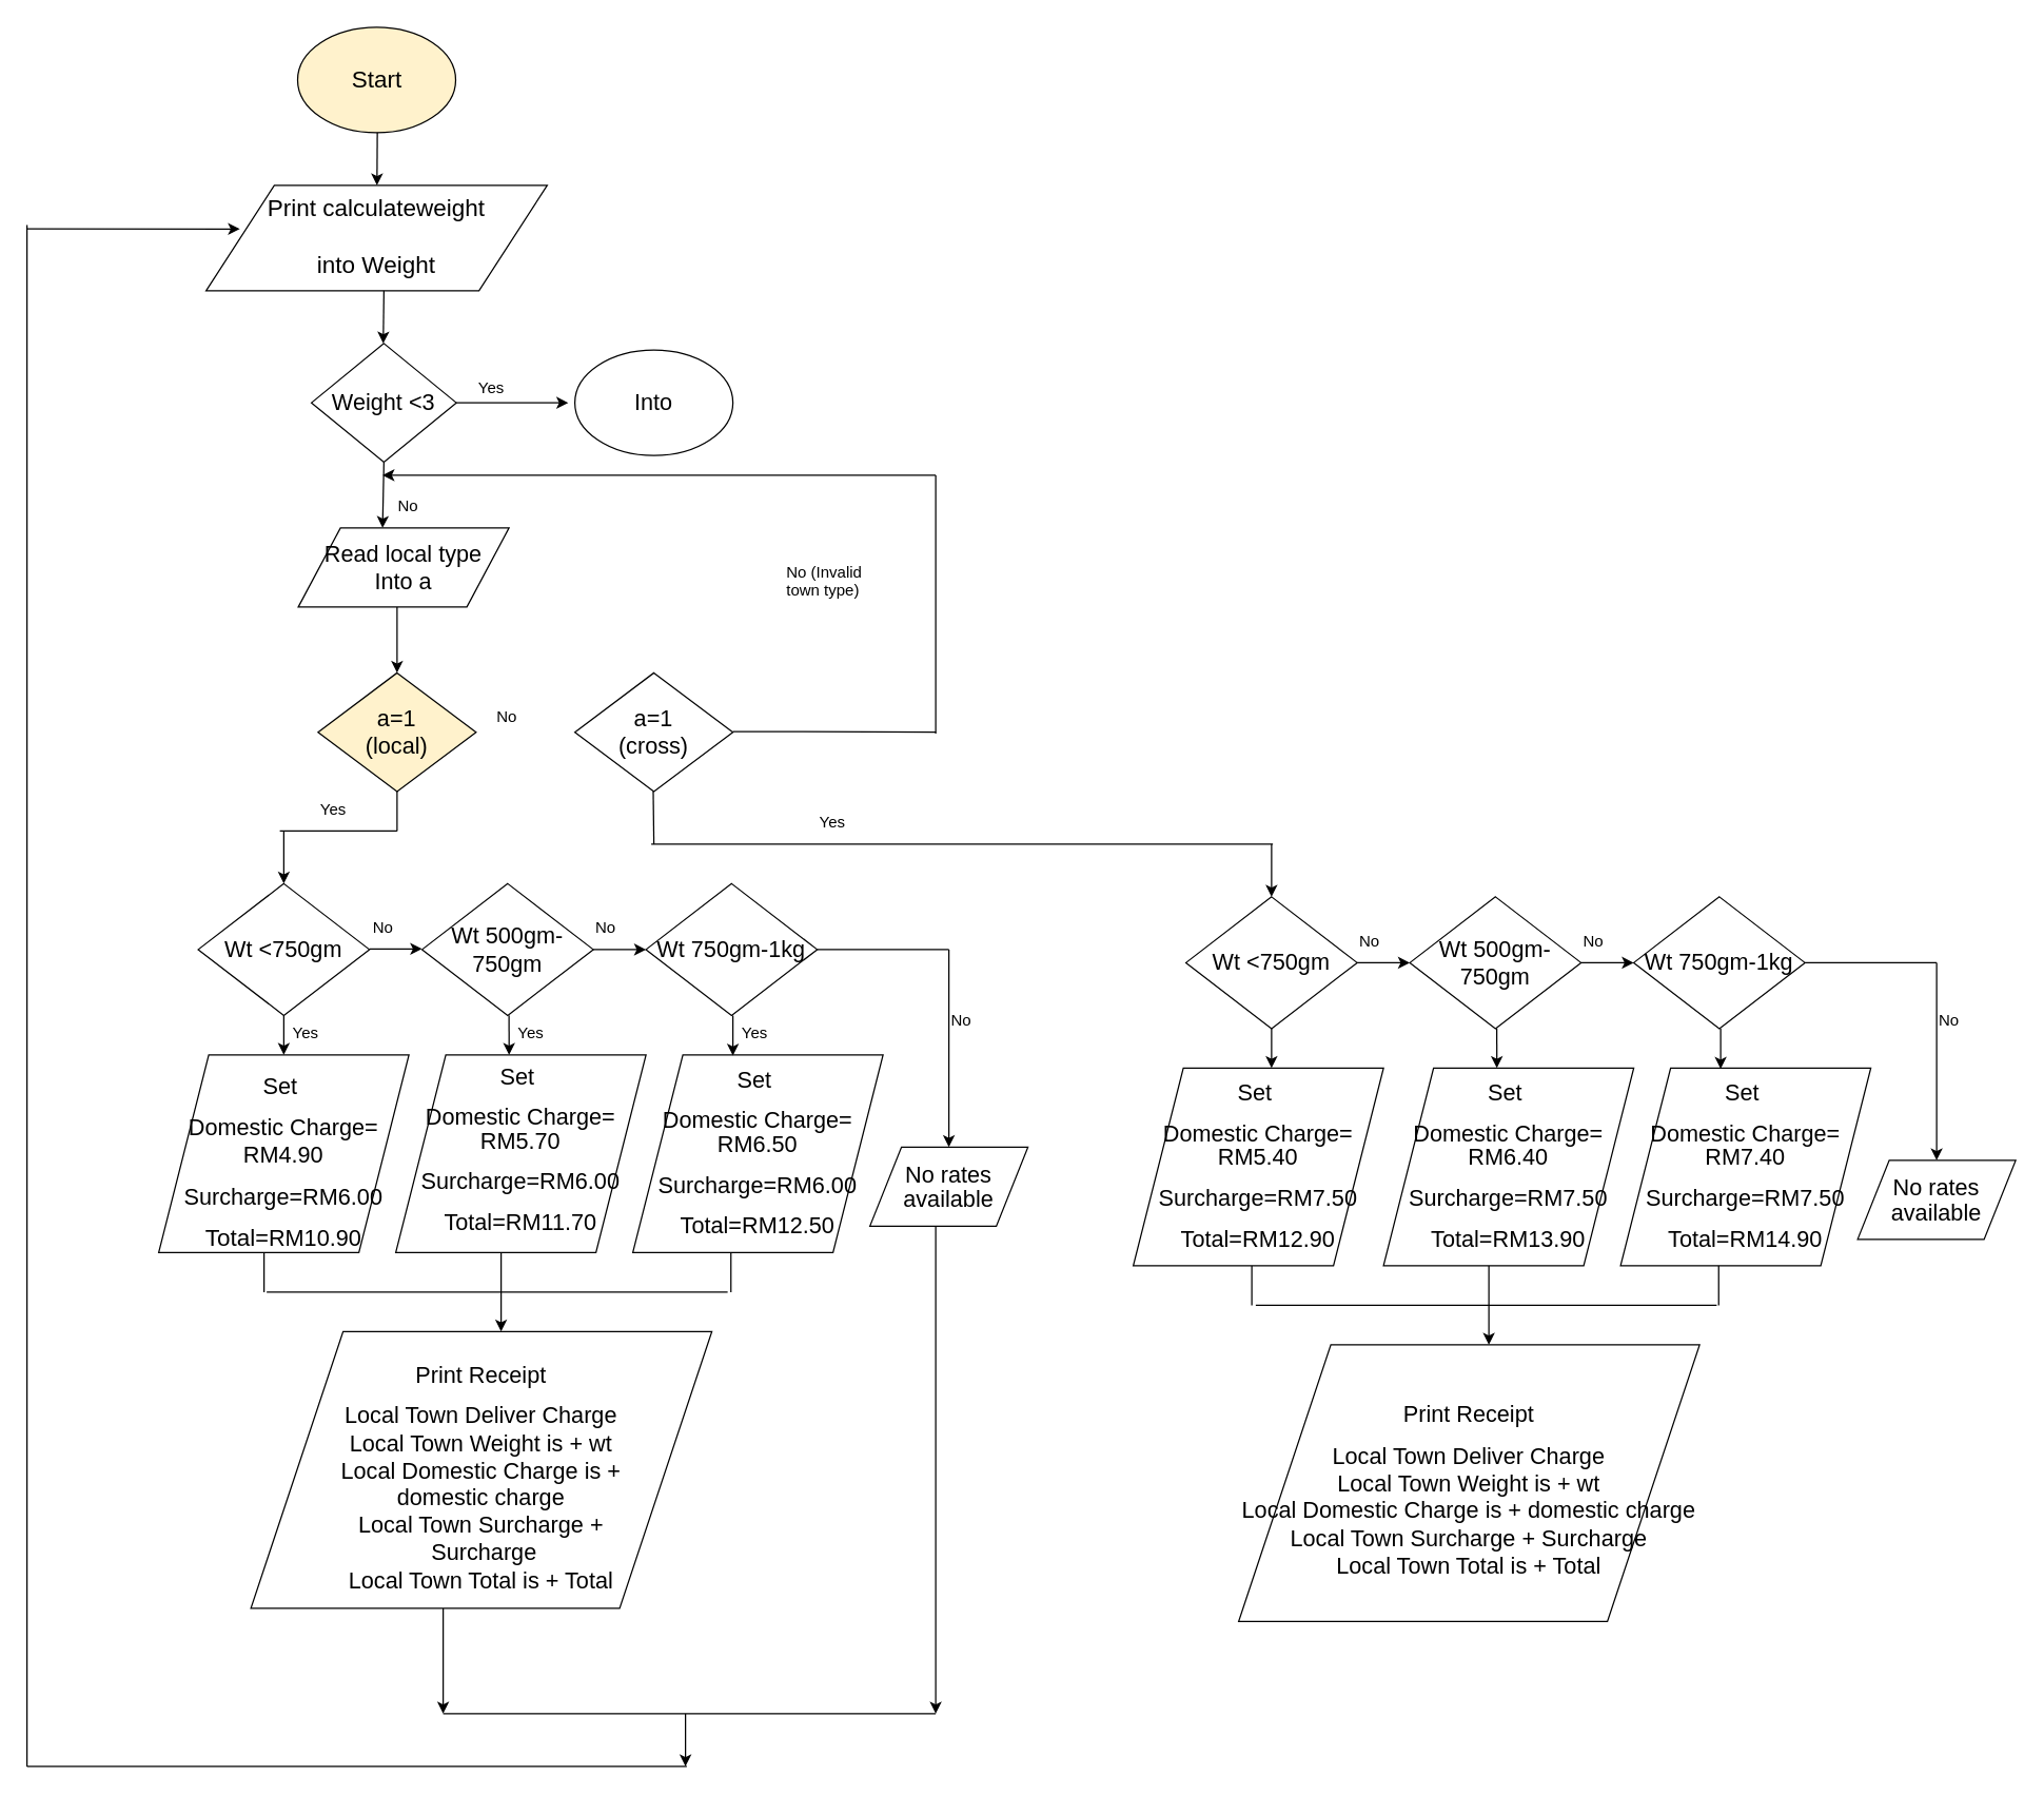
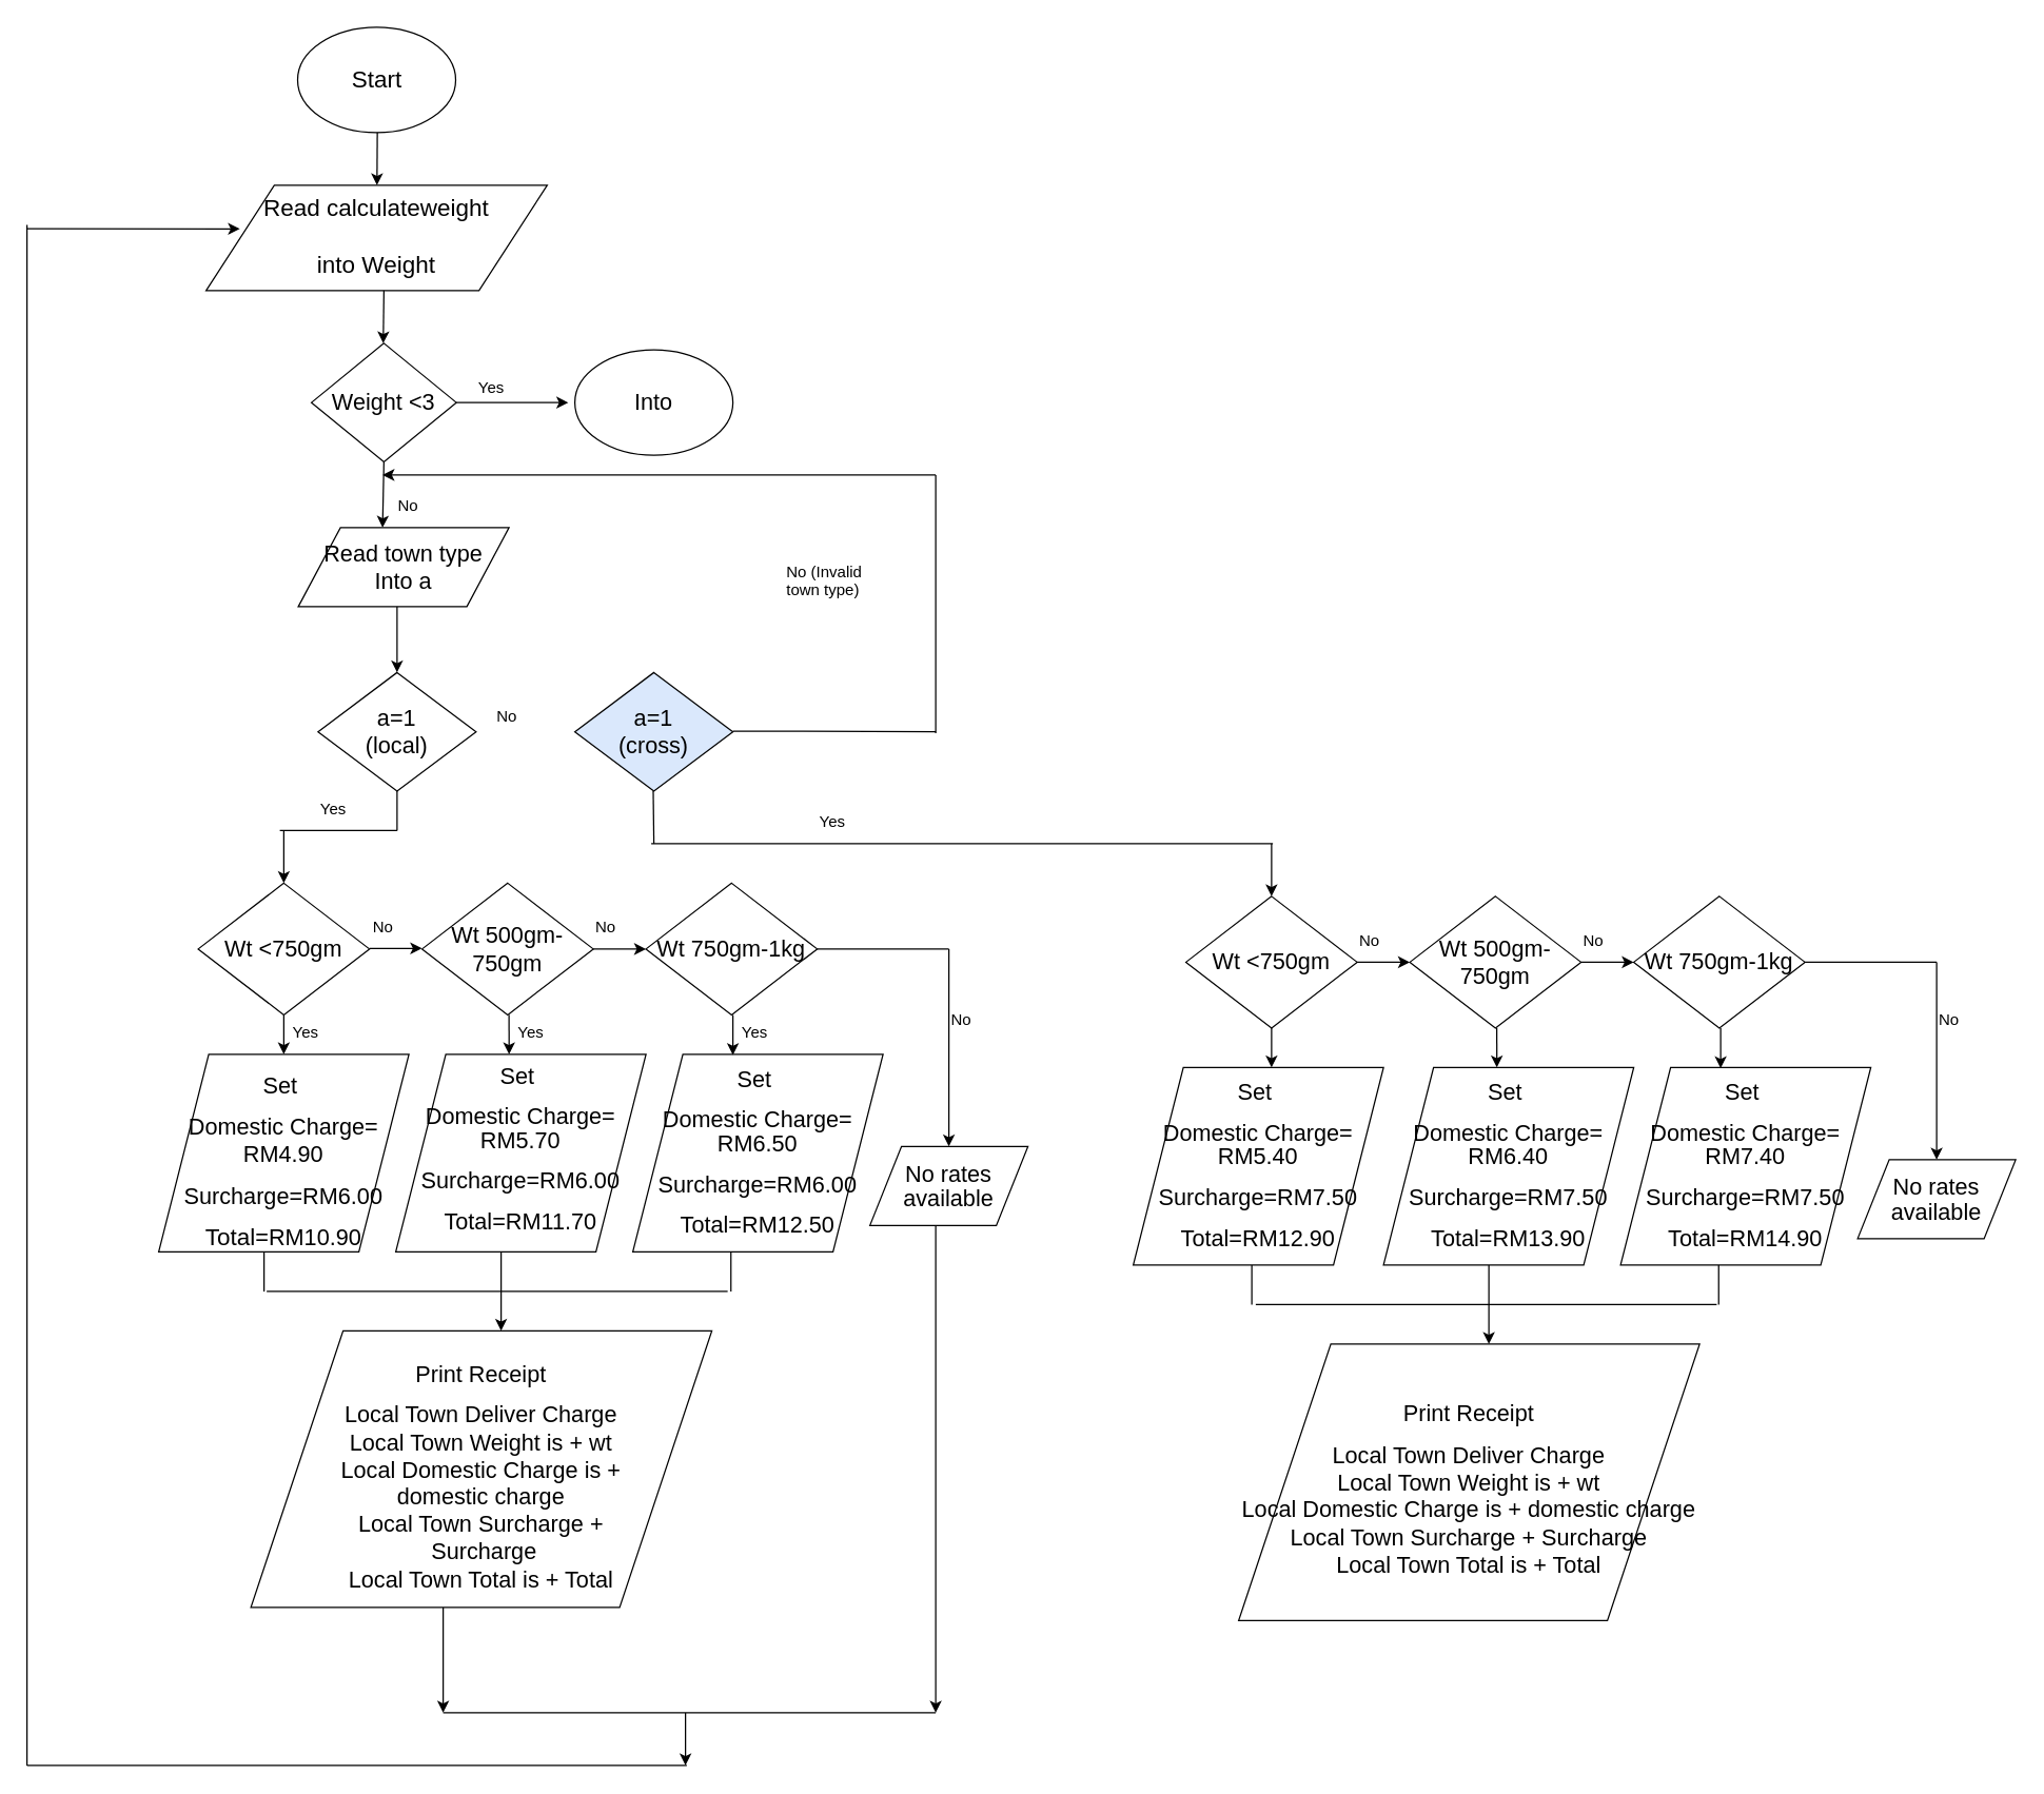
- <mxCell id="2" value="&lt;font style=&quot;font-size: 18px&quot;&gt;Start&lt;/font&gt;" style="ellipse;whiteSpace=wrap;html=1;fillColor=#fff2cc;" parent="1" vertex="1"><mxGeometry x="225.5" y="20" width="120" height="80" as="geometry" /></mxCell>
+ <mxCell id="2" value="&lt;font style=&quot;font-size: 18px&quot;&gt;Start&lt;/font&gt;" style="ellipse;whiteSpace=wrap;html=1;" parent="1" vertex="1"><mxGeometry x="225.5" y="20" width="120" height="80" as="geometry" /></mxCell>
- <mxCell id="3" value="&lt;font style=&quot;font-size: 18px&quot;&gt;&lt;span style=&quot;text-align: left ; white-space: nowrap&quot;&gt;Print calculateweight&lt;/span&gt;&lt;br style=&quot;text-align: left ; white-space: nowrap&quot;&gt;&lt;br style=&quot;text-align: left ; white-space: nowrap&quot;&gt;&lt;span style=&quot;text-align: left ; white-space: nowrap&quot;&gt;into Weight&lt;/span&gt;&lt;/font&gt;" style="shape=parallelogram;perimeter=parallelogramPerimeter;whiteSpace=wrap;html=1;" parent="1" vertex="1"><mxGeometry x="156" y="140" width="259" height="80" as="geometry" /></mxCell>
+ <mxCell id="3" value="&lt;font style=&quot;font-size: 18px&quot;&gt;&lt;span style=&quot;text-align: left ; white-space: nowrap&quot;&gt;Read calculateweight&lt;/span&gt;&lt;br style=&quot;text-align: left ; white-space: nowrap&quot;&gt;&lt;br style=&quot;text-align: left ; white-space: nowrap&quot;&gt;&lt;span style=&quot;text-align: left ; white-space: nowrap&quot;&gt;into Weight&lt;/span&gt;&lt;/font&gt;" style="shape=parallelogram;perimeter=parallelogramPerimeter;whiteSpace=wrap;html=1;" parent="1" vertex="1"><mxGeometry x="156" y="140" width="259" height="80" as="geometry" /></mxCell>
- <mxCell id="6" value="&lt;span style=&quot;font-size: 17.333px&quot;&gt;Read local type&lt;br&gt;Into a&lt;br&gt;&lt;/span&gt;" style="shape=parallelogram;perimeter=parallelogramPerimeter;whiteSpace=wrap;html=1;" parent="1" vertex="1"><mxGeometry x="226" y="400" width="160" height="60" as="geometry" /></mxCell>
+ <mxCell id="6" value="&lt;span style=&quot;font-size: 17.333px&quot;&gt;Read town type&lt;br&gt;Into a&lt;br&gt;&lt;/span&gt;" style="shape=parallelogram;perimeter=parallelogramPerimeter;whiteSpace=wrap;html=1;" parent="1" vertex="1"><mxGeometry x="226" y="400" width="160" height="60" as="geometry" /></mxCell>
- <mxCell id="7" value="&lt;span style=&quot;font-size: 17.333px&quot;&gt;a=1&lt;br&gt;(local)&lt;br&gt;&lt;/span&gt;" style="rhombus;whiteSpace=wrap;html=1;fillColor=#fff2cc;" parent="1" vertex="1"><mxGeometry x="241" y="510" width="120" height="90" as="geometry" /></mxCell>
+ <mxCell id="7" value="&lt;span style=&quot;font-size: 17.333px&quot;&gt;a=1&lt;br&gt;(local)&lt;br&gt;&lt;/span&gt;" style="rhombus;whiteSpace=wrap;html=1;" parent="1" vertex="1"><mxGeometry x="241" y="510" width="120" height="90" as="geometry" /></mxCell>
- <mxCell id="8" value="&lt;span style=&quot;font-size: 17.333px&quot;&gt;a=1&lt;br&gt;(cross)&lt;br&gt;&lt;/span&gt;" style="rhombus;whiteSpace=wrap;html=1;" parent="1" vertex="1"><mxGeometry x="436" y="510" width="120" height="90" as="geometry" /></mxCell>
+ <mxCell id="8" value="&lt;span style=&quot;font-size: 17.333px&quot;&gt;a=1&lt;br&gt;(cross)&lt;br&gt;&lt;/span&gt;" style="rhombus;whiteSpace=wrap;html=1;fillColor=#dae8fc;" parent="1" vertex="1"><mxGeometry x="436" y="510" width="120" height="90" as="geometry" /></mxCell>
